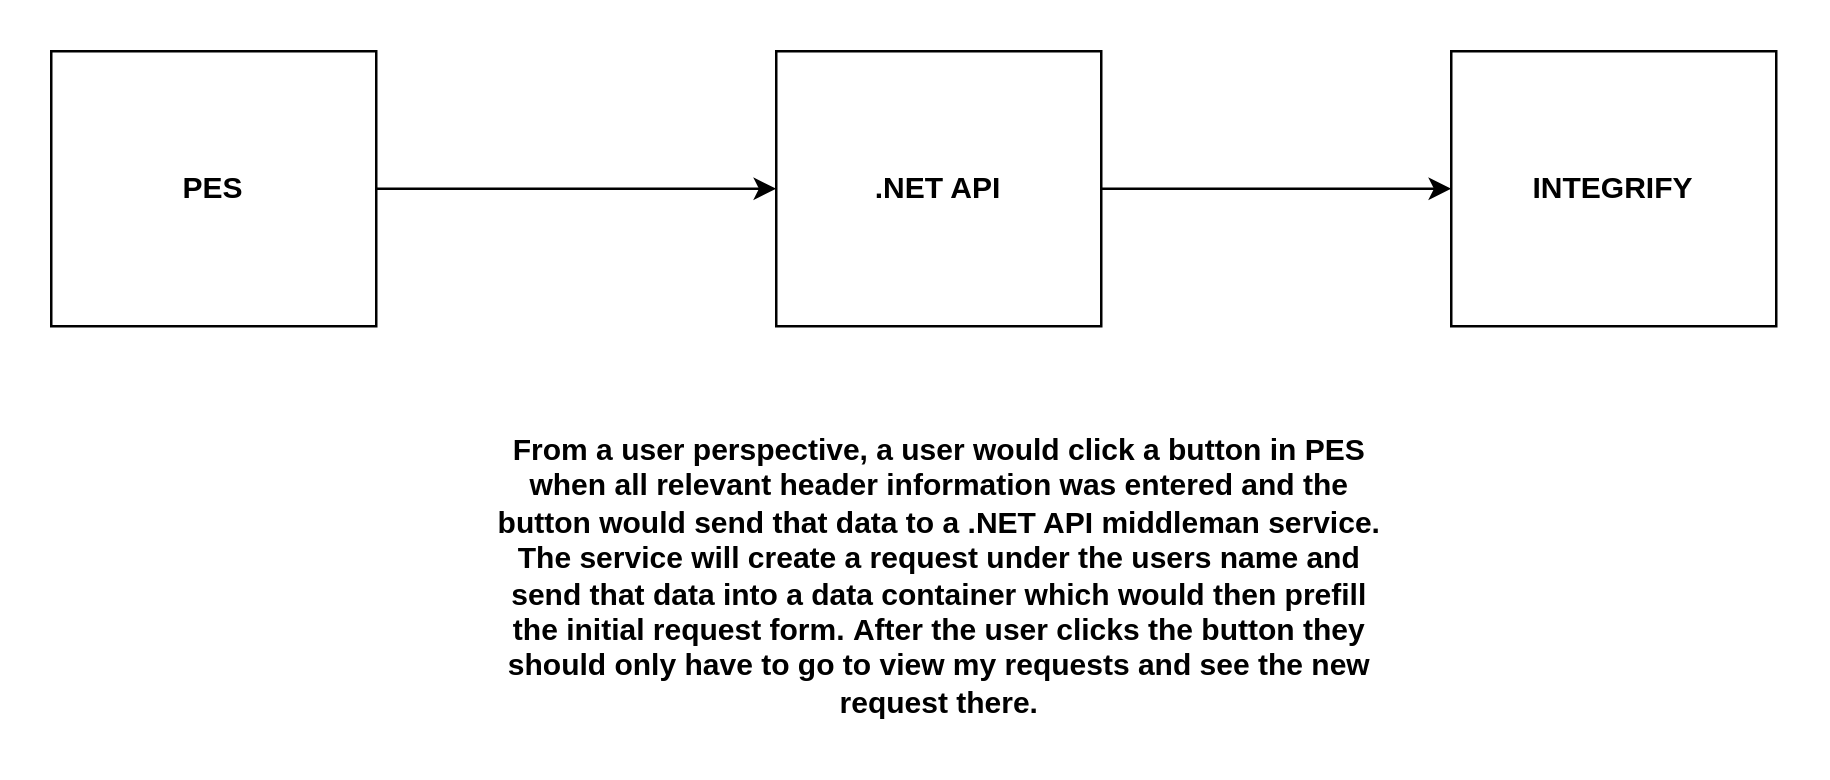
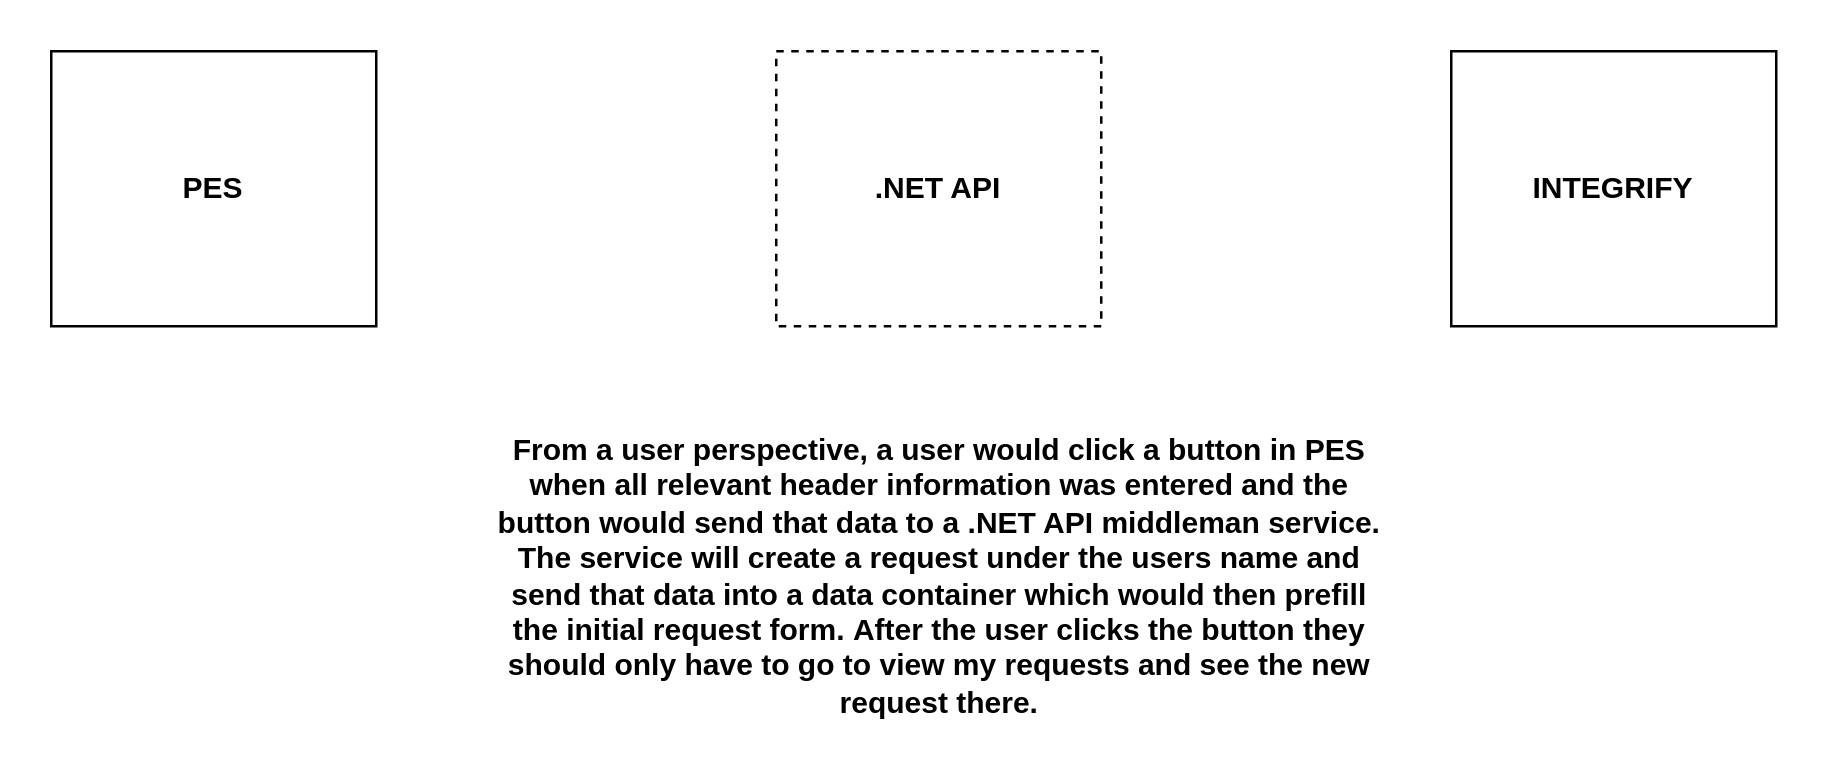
- <mxCell id="2" style="edgeStyle=orthogonalEdgeStyle;rounded=0;orthogonalLoop=1;jettySize=auto;html=1;entryX=0;entryY=0.5;entryDx=0;entryDy=0;" edge="1" parent="1" source="3" target="5"><mxGeometry relative="1" as="geometry" /></mxCell>
- <mxCell id="5" value="&lt;b&gt;.NET API&lt;/b&gt;" style="rounded=0;whiteSpace=wrap;html=1;" vertex="1" parent="1"><mxGeometry x="310" y="20" width="130" height="110" as="geometry" /></mxCell>
+ <mxCell id="5" value="&lt;b&gt;.NET API&lt;/b&gt;" style="rounded=0;whiteSpace=wrap;html=1;dashed=1;" vertex="1" parent="1"><mxGeometry x="310" y="20" width="130" height="110" as="geometry" /></mxCell>
- <mxCell id="4" style="edgeStyle=orthogonalEdgeStyle;rounded=0;orthogonalLoop=1;jettySize=auto;html=1;entryX=0;entryY=0.5;entryDx=0;entryDy=0;" edge="1" parent="1" source="5" target="6"><mxGeometry relative="1" as="geometry" /></mxCell>
